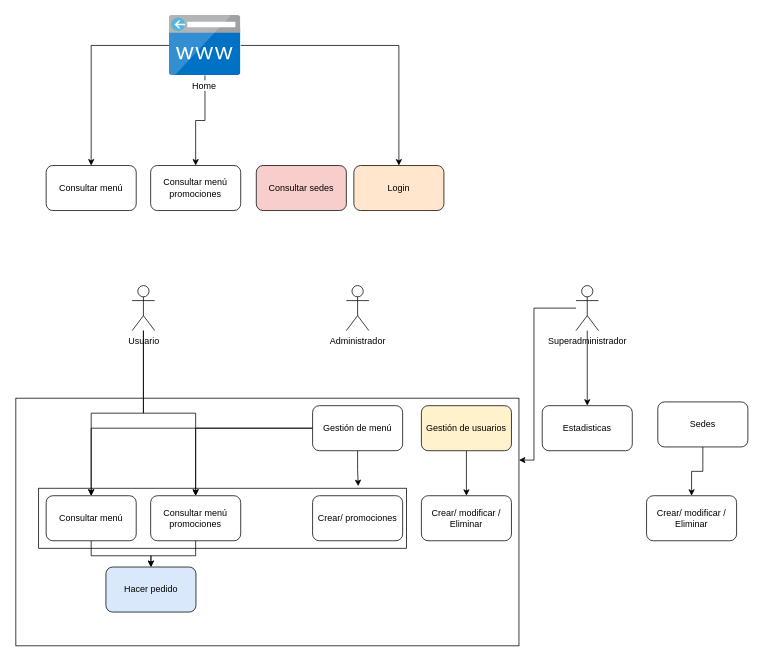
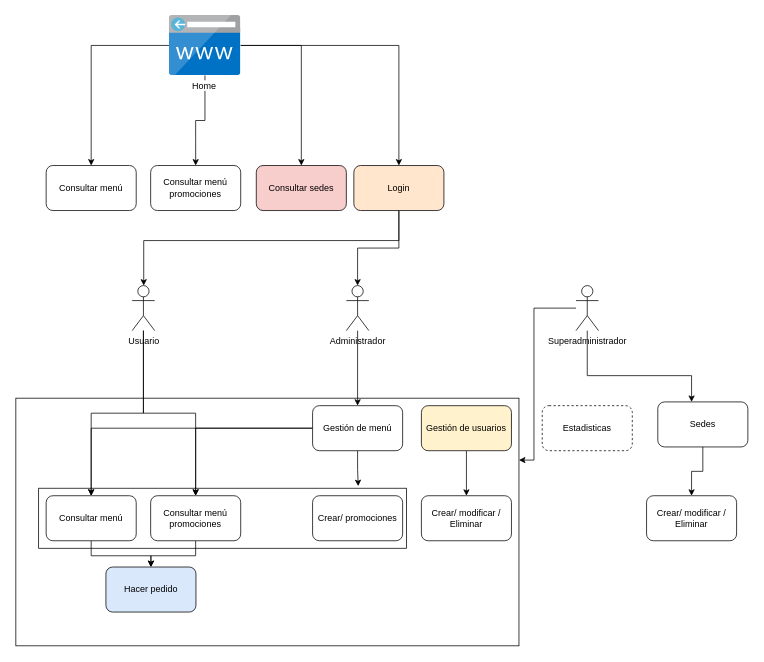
+ <mxCell id="4" style="edgeStyle=orthogonalEdgeStyle;rounded=0;orthogonalLoop=1;jettySize=auto;html=1;" edge="1" parent="1" source="6" target="9"><mxGeometry relative="1" as="geometry" /></mxCell>
+ <mxCell id="10" style="edgeStyle=orthogonalEdgeStyle;rounded=0;orthogonalLoop=1;jettySize=auto;html=1;" edge="1" parent="1" source="12" target="15"><mxGeometry relative="1" as="geometry"><Array as="points"><mxPoint x="531" y="320" /><mxPoint x="191" y="320" /></Array></mxGeometry></mxCell>
+ <mxCell id="11" style="edgeStyle=orthogonalEdgeStyle;rounded=0;orthogonalLoop=1;jettySize=auto;html=1;entryX=0.5;entryY=0;entryDx=0;entryDy=0;entryPerimeter=0;" edge="1" parent="1" source="12" target="17"><mxGeometry relative="1" as="geometry" /></mxCell>
+ <mxCell id="16" style="edgeStyle=orthogonalEdgeStyle;rounded=0;orthogonalLoop=1;jettySize=auto;html=1;entryX=0.5;entryY=0;entryDx=0;entryDy=0;" edge="1" parent="1" source="17" target="30"><mxGeometry relative="1" as="geometry" /></mxCell>
+ <mxCell id="19" style="edgeStyle=orthogonalEdgeStyle;rounded=0;orthogonalLoop=1;jettySize=auto;html=1;" edge="1" parent="1" source="21" target="38"><mxGeometry relative="1" as="geometry"><Array as="points"><mxPoint x="782" y="500" /><mxPoint x="921" y="500" /></Array></mxGeometry></mxCell>
- <mxCell id="18" style="edgeStyle=orthogonalEdgeStyle;rounded=0;orthogonalLoop=1;jettySize=auto;html=1;entryX=0.5;entryY=0;entryDx=0;entryDy=0;" edge="1" parent="1" source="21" target="36"><mxGeometry relative="1" as="geometry" /></mxCell>
- <mxCell id="36" value="Estadisticas" style="rounded=1;whiteSpace=wrap;html=1;fillColor=default;" vertex="1" parent="1"><mxGeometry x="722" y="540" width="120" height="60" as="geometry" /></mxCell>
+ <mxCell id="36" value="Estadisticas" style="rounded=1;whiteSpace=wrap;html=1;fillColor=default;dashed=1;" vertex="1" parent="1"><mxGeometry x="722" y="540" width="120" height="60" as="geometry" /></mxCell>
